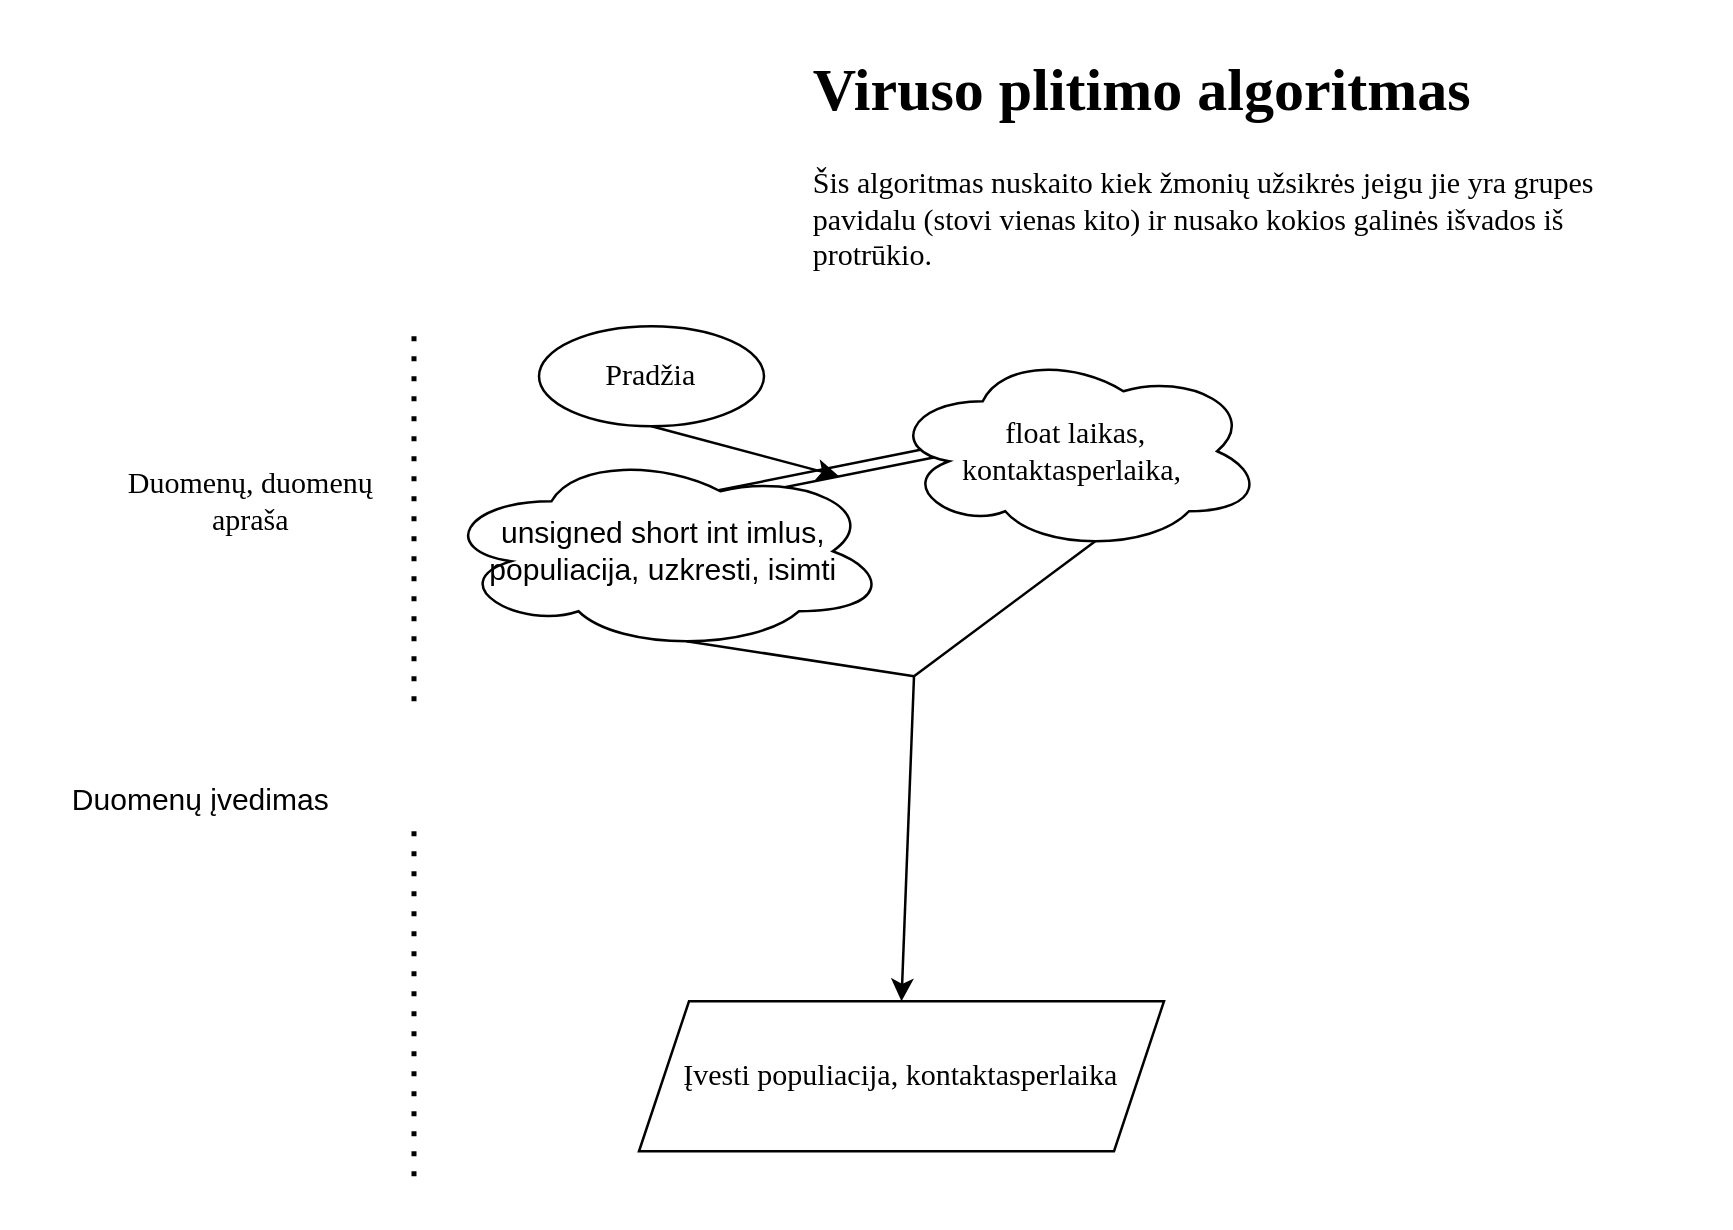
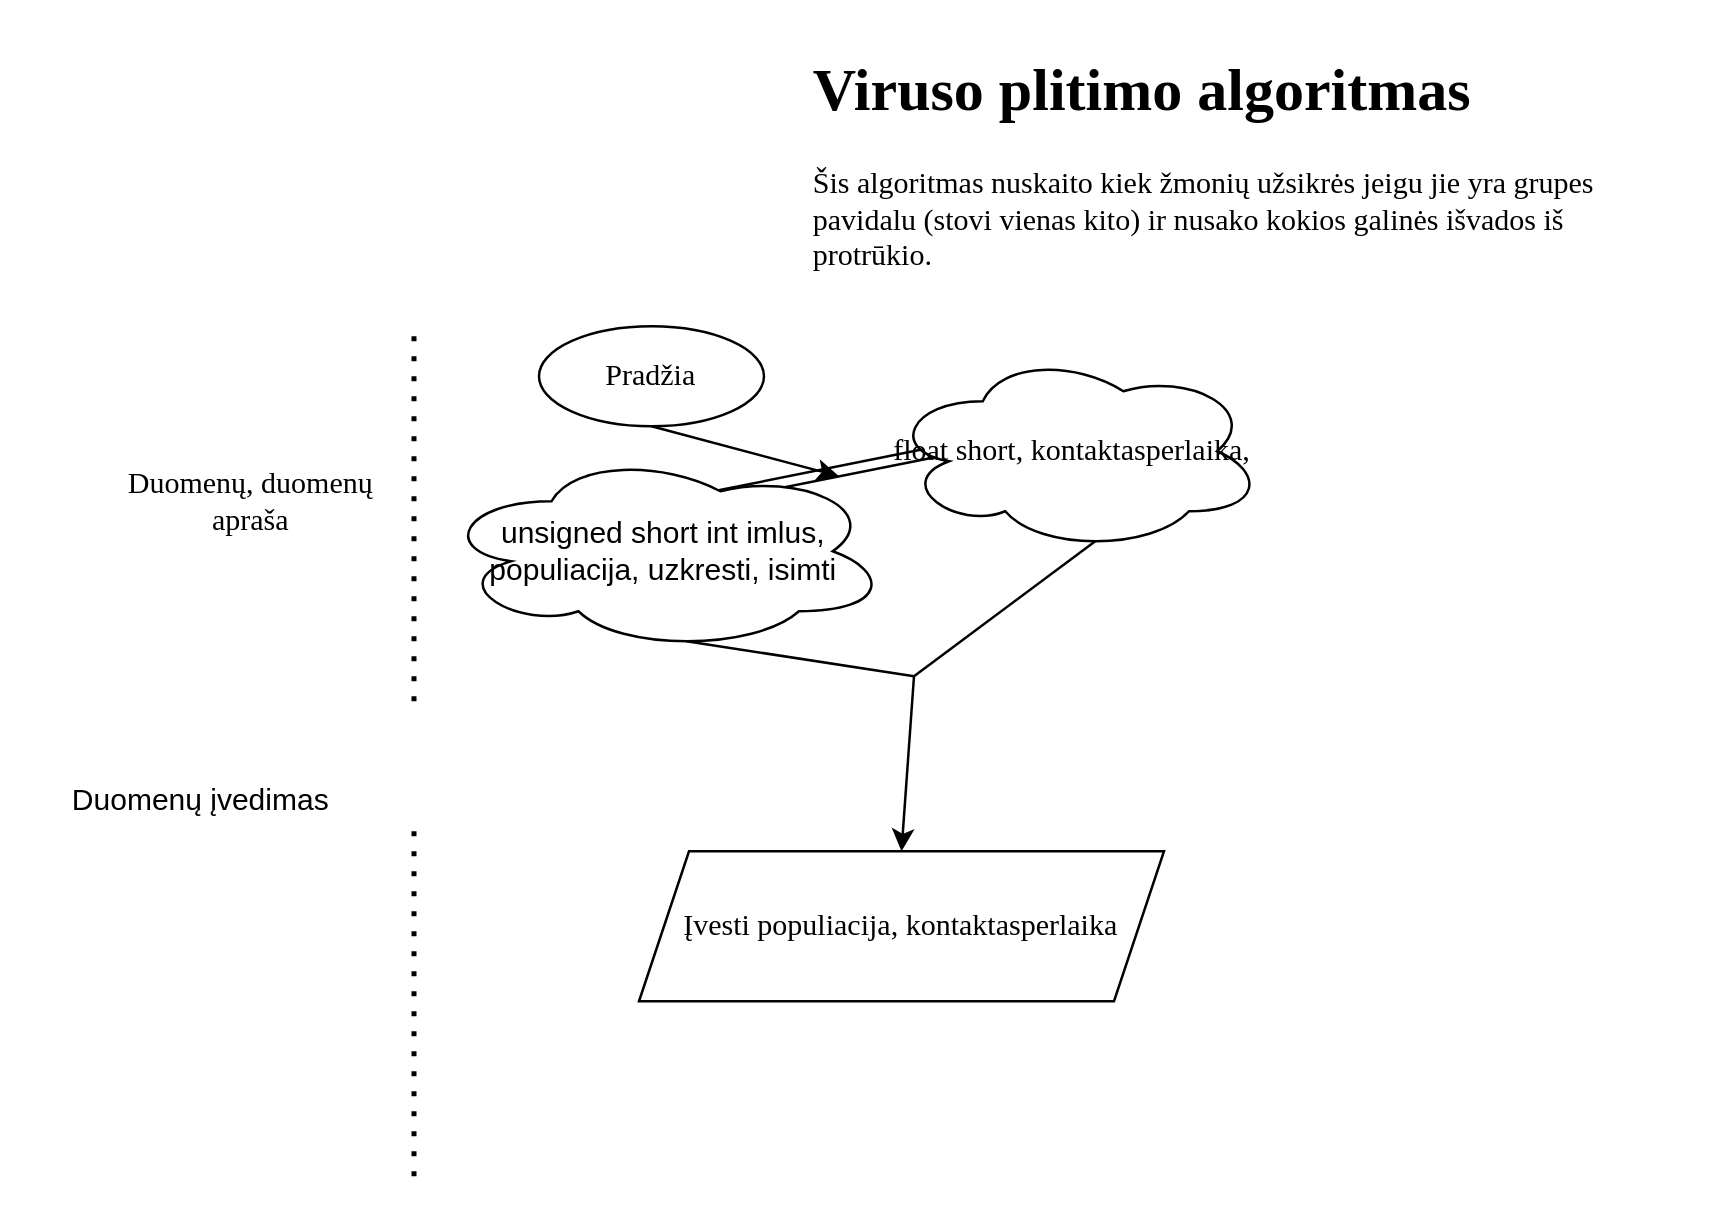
- <mxCell id="9" value="&lt;span&gt;float laikas, kontaktasperlaika,&amp;nbsp;&lt;/span&gt;" style="ellipse;shape=cloud;whiteSpace=wrap;html=1;labelBackgroundColor=none;fontFamily=Times New Roman;fontColor=#000000;" vertex="1" parent="1"><mxGeometry x="355" y="140" width="150" height="80" as="geometry" /></mxCell>
+ <mxCell id="9" value="&lt;span&gt;float short, kontaktasperlaika,&amp;nbsp;&lt;/span&gt;" style="ellipse;shape=cloud;whiteSpace=wrap;html=1;labelBackgroundColor=none;fontFamily=Times New Roman;fontColor=#000000;" vertex="1" parent="1"><mxGeometry x="355" y="140" width="150" height="80" as="geometry" /></mxCell>
- <mxCell id="10" value="Įvesti populiacija, kontaktasperlaika" style="shape=parallelogram;perimeter=parallelogramPerimeter;whiteSpace=wrap;html=1;fixedSize=1;labelBackgroundColor=none;fontFamily=Times New Roman;fontColor=#000000;" vertex="1" parent="1"><mxGeometry x="255" y="400" width="210" height="60" as="geometry" /></mxCell>
+ <mxCell id="10" value="Įvesti populiacija, kontaktasperlaika" style="shape=parallelogram;perimeter=parallelogramPerimeter;whiteSpace=wrap;html=1;fixedSize=1;labelBackgroundColor=none;fontFamily=Times New Roman;fontColor=#000000;" vertex="1" parent="1"><mxGeometry x="255" y="340" width="210" height="60" as="geometry" /></mxCell>
